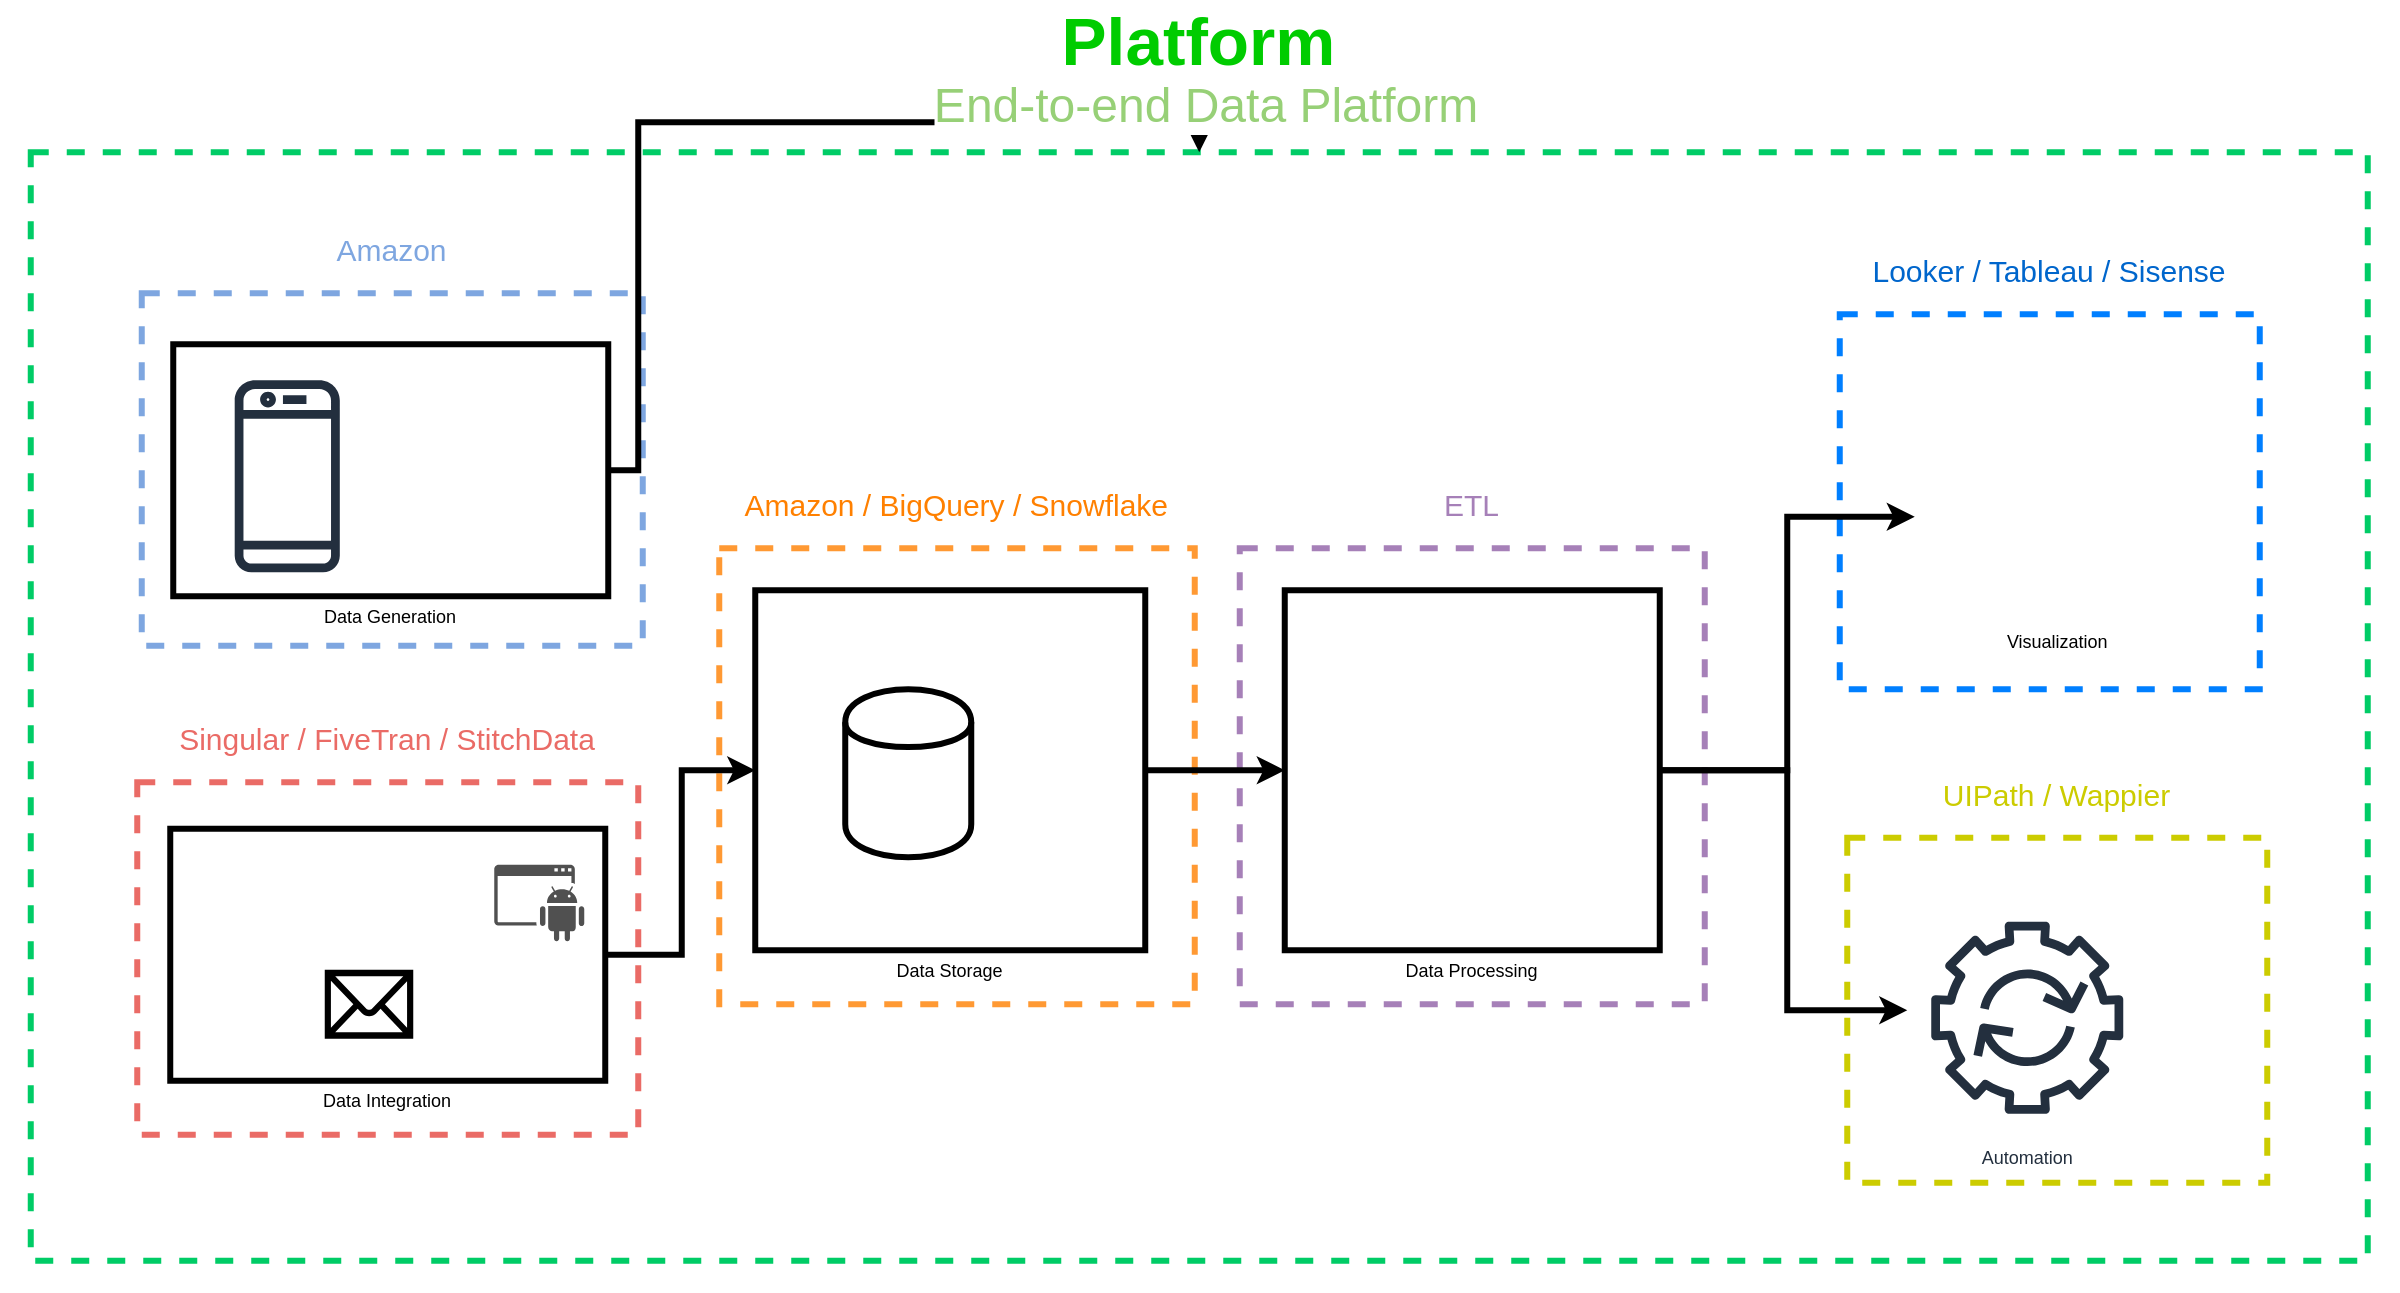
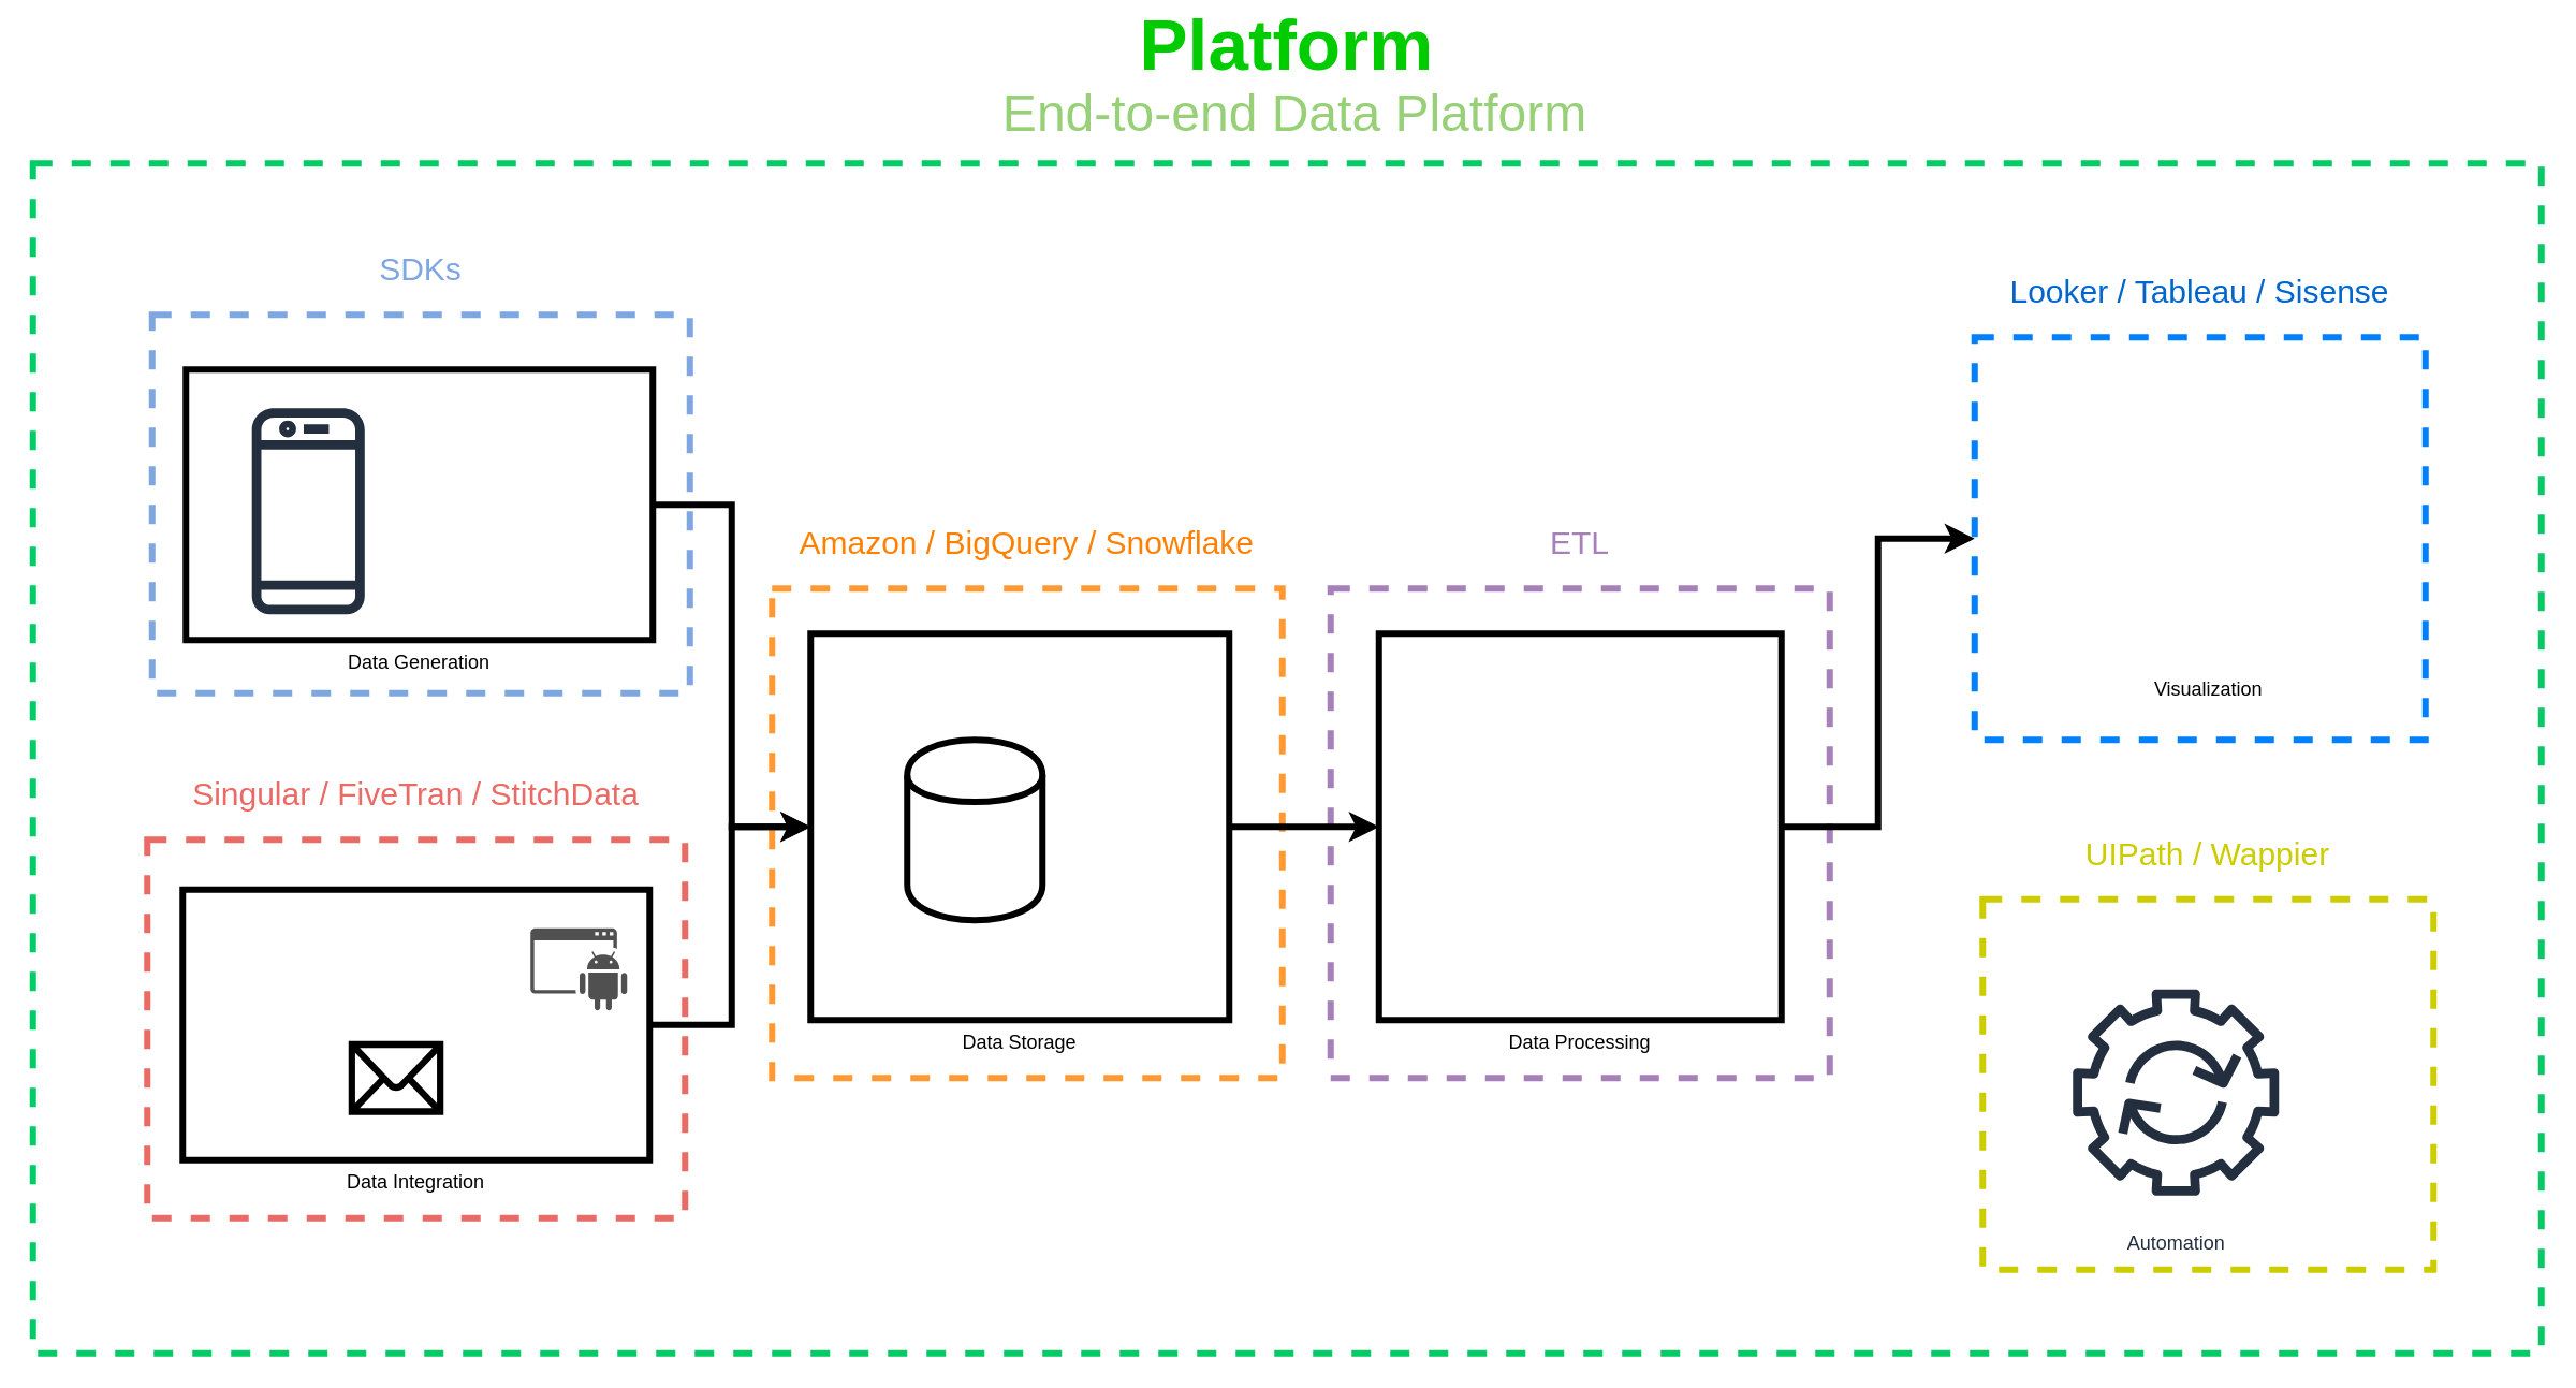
- <mxCell id="12" style="edgeStyle=orthogonalEdgeStyle;rounded=0;orthogonalLoop=1;jettySize=auto;html=1;exitX=1;exitY=0.5;exitDx=0;exitDy=0;strokeWidth=4;" edge="1" parent="1" source="13" target="3"><mxGeometry relative="1" as="geometry" /></mxCell>
+ <mxCell id="12" style="edgeStyle=orthogonalEdgeStyle;rounded=0;orthogonalLoop=1;jettySize=auto;html=1;exitX=1;exitY=0.5;exitDx=0;exitDy=0;strokeWidth=4;" edge="1" parent="1" source="13" target="17"><mxGeometry relative="1" as="geometry" /></mxCell>
- <mxCell id="4" value="Amazon" style="rounded=0;whiteSpace=wrap;html=1;labelBackgroundColor=#ffffff;strokeColor=#7EA6E0;strokeWidth=4;fillColor=none;dashed=1;labelPosition=center;verticalLabelPosition=top;align=center;verticalAlign=bottom;fontSize=20;spacingTop=0;spacing=16;fontColor=#7EA6E0;" vertex="1" parent="1"><mxGeometry x="94" y="155" width="334" height="235" as="geometry" /></mxCell>
+ <mxCell id="4" value="SDKs" style="rounded=0;whiteSpace=wrap;html=1;labelBackgroundColor=#ffffff;strokeColor=#7EA6E0;strokeWidth=4;fillColor=none;dashed=1;labelPosition=center;verticalLabelPosition=top;align=center;verticalAlign=bottom;fontSize=20;spacingTop=0;spacing=16;fontColor=#7EA6E0;" vertex="1" parent="1"><mxGeometry x="94" y="155" width="334" height="235" as="geometry" /></mxCell>
- <mxCell id="20" style="edgeStyle=orthogonalEdgeStyle;rounded=0;orthogonalLoop=1;jettySize=auto;html=1;exitX=1;exitY=0.5;exitDx=0;exitDy=0;strokeWidth=4;" edge="1" parent="1" source="22" target="11"><mxGeometry relative="1" as="geometry" /></mxCell>
+ <mxCell id="20" style="edgeStyle=orthogonalEdgeStyle;rounded=0;orthogonalLoop=1;jettySize=auto;html=1;exitX=1;exitY=0.5;exitDx=0;exitDy=0;strokeWidth=4;" edge="1" parent="1" source="22" target="5"><mxGeometry relative="1" as="geometry" /></mxCell>
- <mxCell id="21" style="edgeStyle=orthogonalEdgeStyle;rounded=0;orthogonalLoop=1;jettySize=auto;html=1;strokeWidth=4;" edge="1" parent="1" source="22" target="27"><mxGeometry relative="1" as="geometry"><Array as="points"><mxPoint x="1191" y="473" /><mxPoint x="1191" y="633" /></Array></mxGeometry></mxCell>
